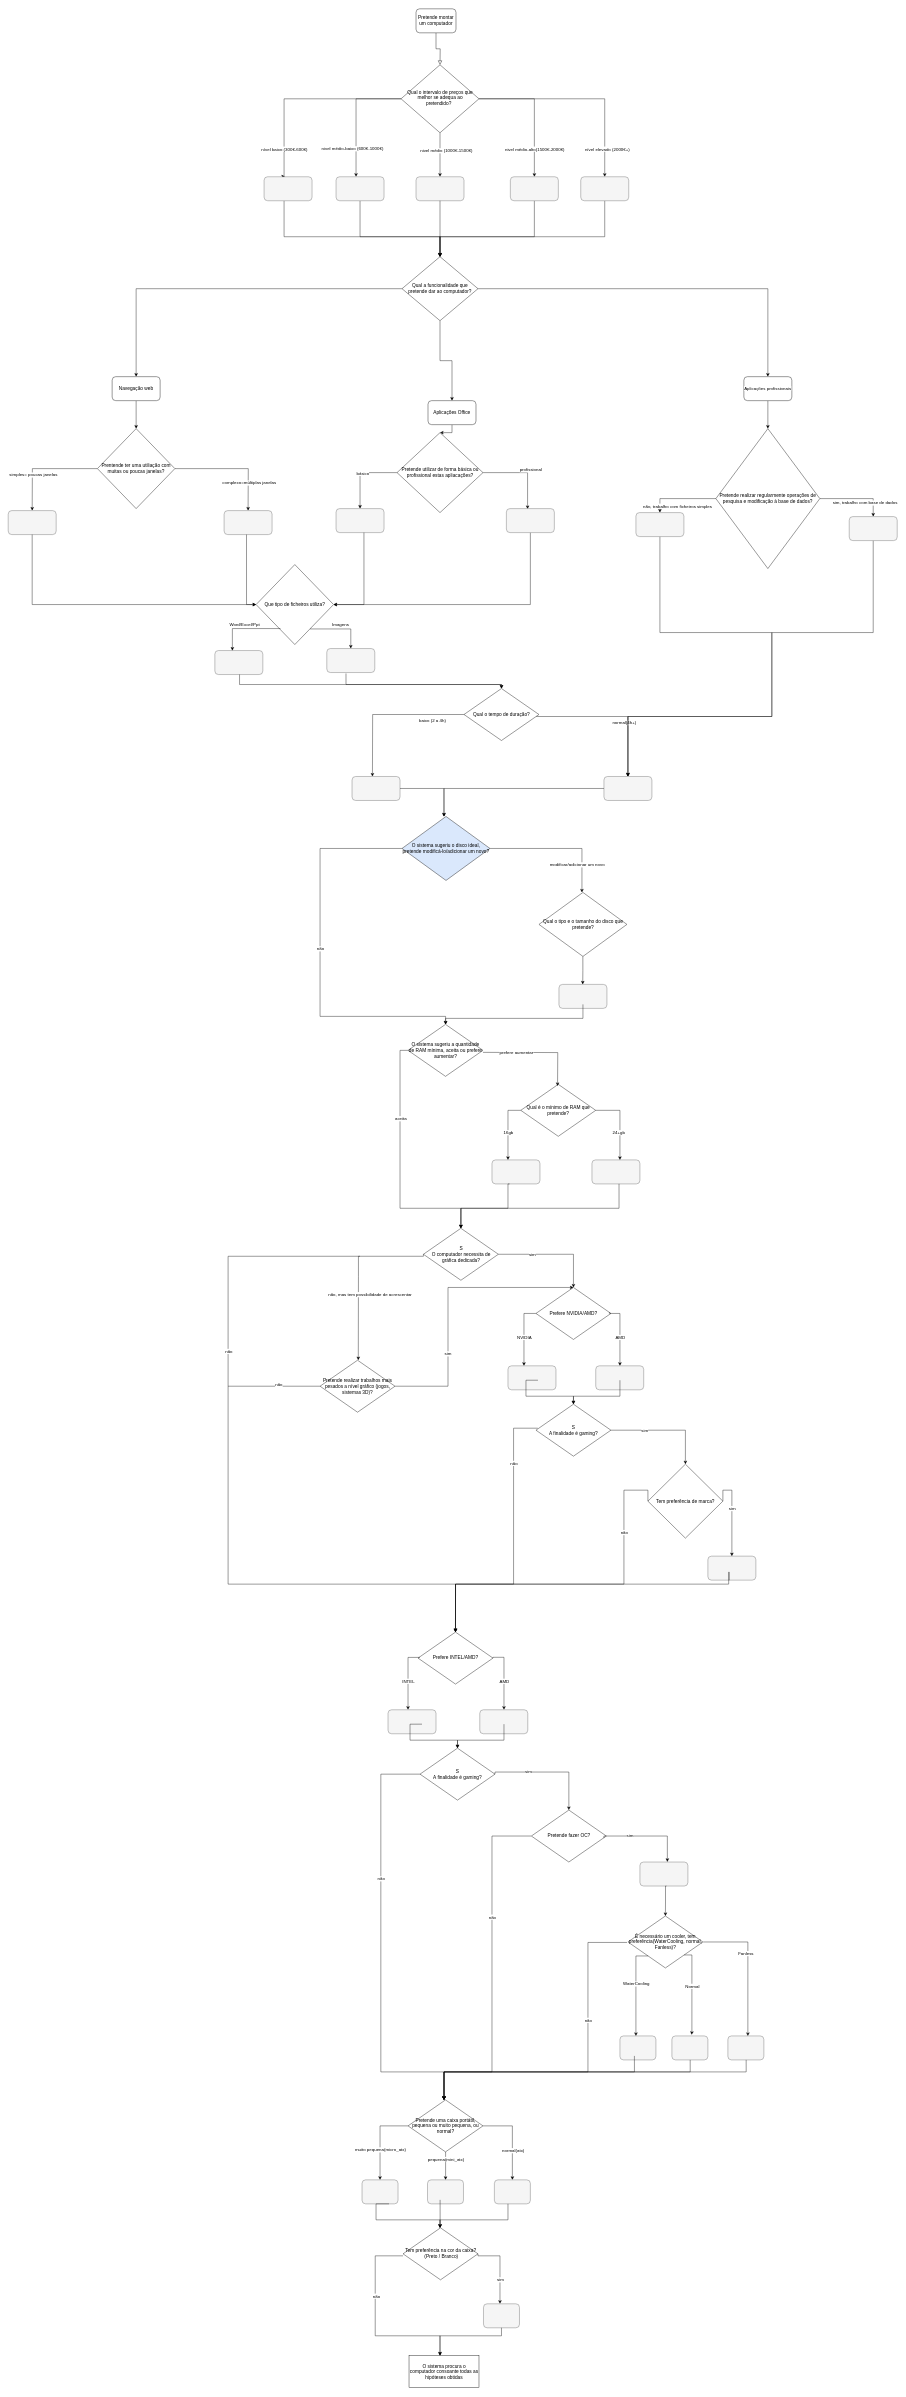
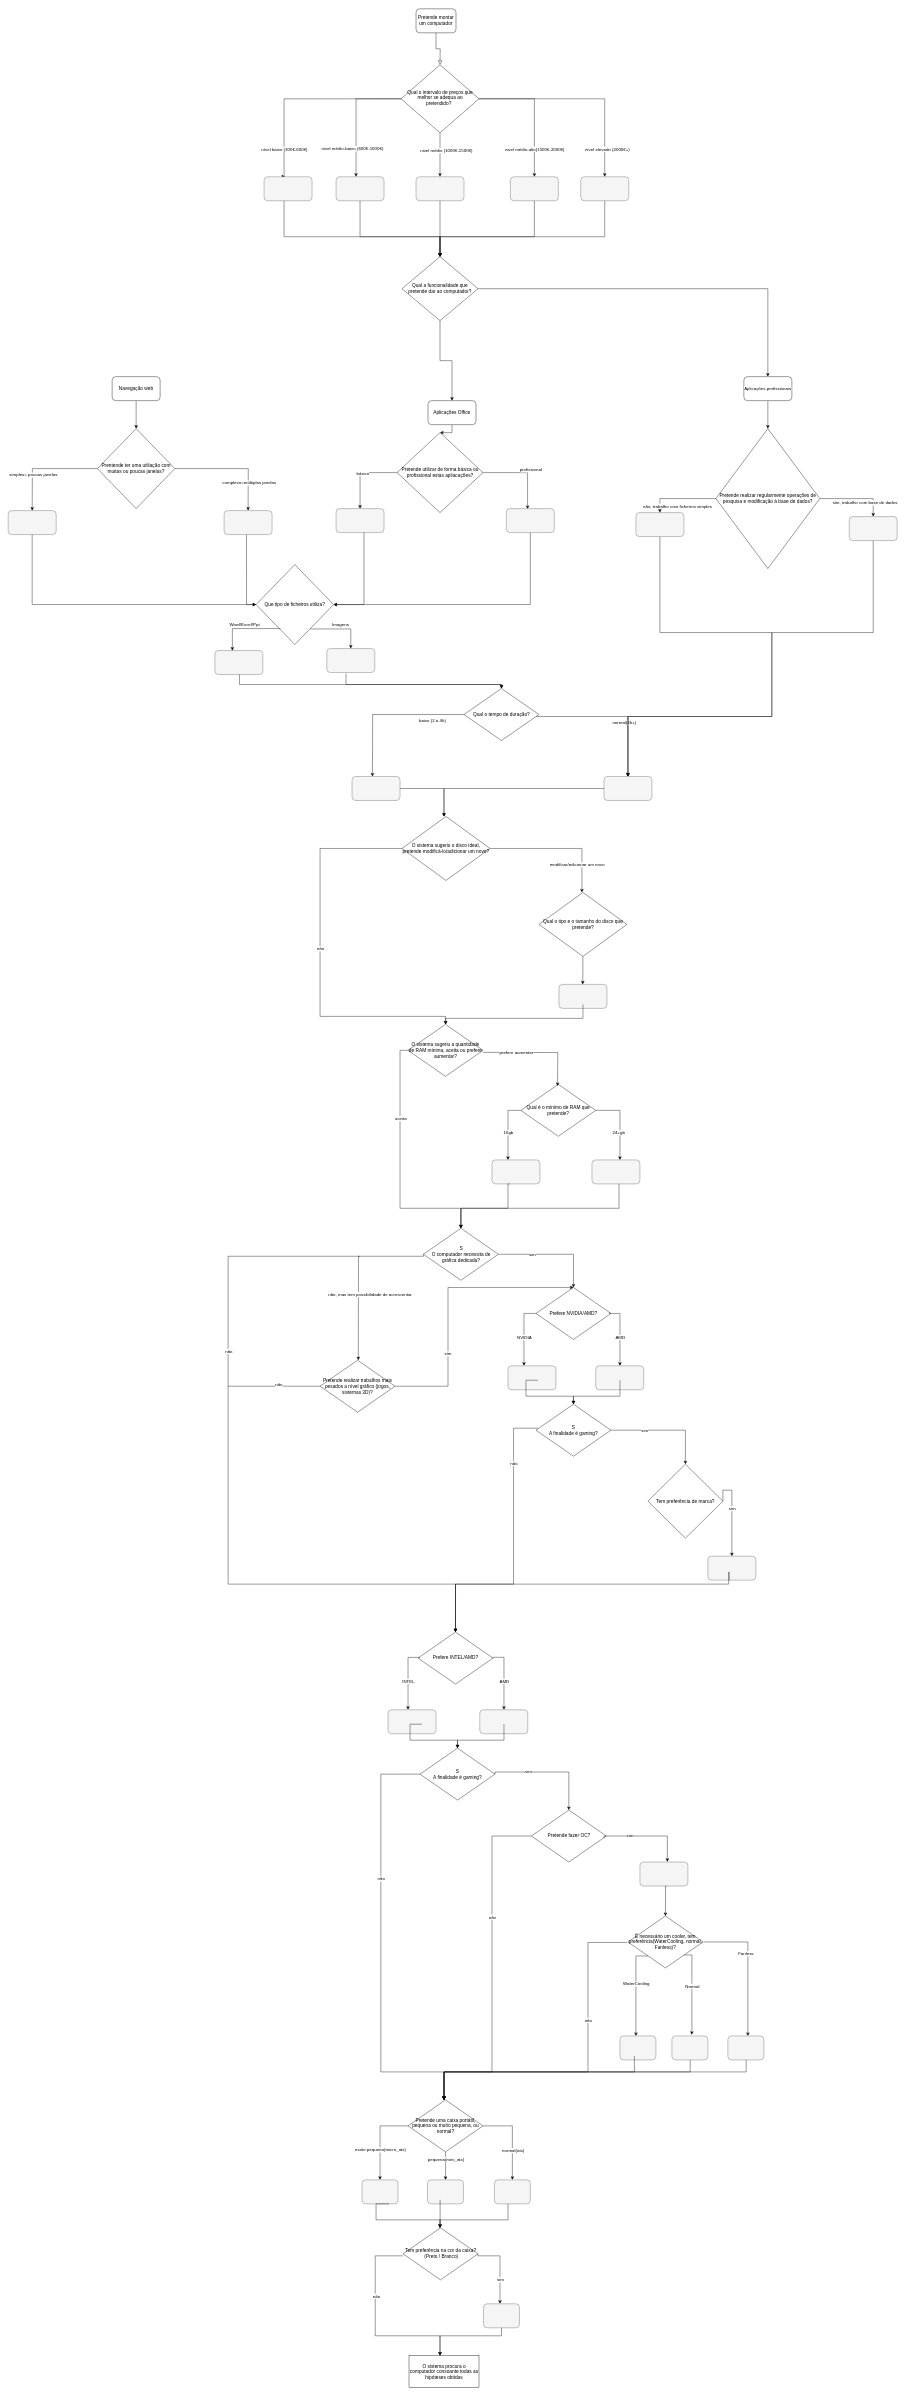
- <mxCell id="4" style="edgeStyle=orthogonalEdgeStyle;rounded=0;orthogonalLoop=1;jettySize=auto;html=1;entryX=0.5;entryY=0;entryDx=0;entryDy=0;" parent="1" source="7" target="9" edge="1"><mxGeometry relative="1" as="geometry"><mxPoint x="1220" y="970" as="targetPoint" /></mxGeometry></mxCell>
- <mxCell id="162" value="O sistema sugeriu o disco ideal, pretende modificá-lo/adicionar um novo?" style="rhombus;whiteSpace=wrap;html=1;fillColor=#dae8fc;" parent="1" vertex="1"><mxGeometry x="1005" y="2040" width="220" height="160" as="geometry" /></mxCell>
+ <mxCell id="162" value="O sistema sugeriu o disco ideal, pretende modificá-lo/adicionar um novo?" style="rhombus;whiteSpace=wrap;html=1;" parent="1" vertex="1"><mxGeometry x="1005" y="2040" width="220" height="160" as="geometry" /></mxCell>
- <mxCell id="108" style="edgeStyle=orthogonalEdgeStyle;rounded=0;orthogonalLoop=1;jettySize=auto;html=1;exitX=0;exitY=0.5;exitDx=0;exitDy=0;entryX=0.5;entryY=0;entryDx=0;entryDy=0;" parent="1" source="107" target="114" edge="1"><mxGeometry relative="1" as="geometry"><mxPoint x="1560" y="3960" as="targetPoint" /><mxPoint x="1406.82" y="3760" as="sourcePoint" /><Array as="points"><mxPoint x="1560" y="3725" /><mxPoint x="1560" y="3960" /><mxPoint x="1139" y="3960" /></Array></mxGeometry></mxCell>
- <mxCell id="109" value="não" style="edgeLabel;html=1;align=center;verticalAlign=middle;resizable=0;points=[];" parent="108" vertex="1" connectable="0"><mxGeometry x="-0.383" y="1" relative="1" as="geometry"><mxPoint x="-1" y="-73" as="offset" /></mxGeometry></mxCell>
